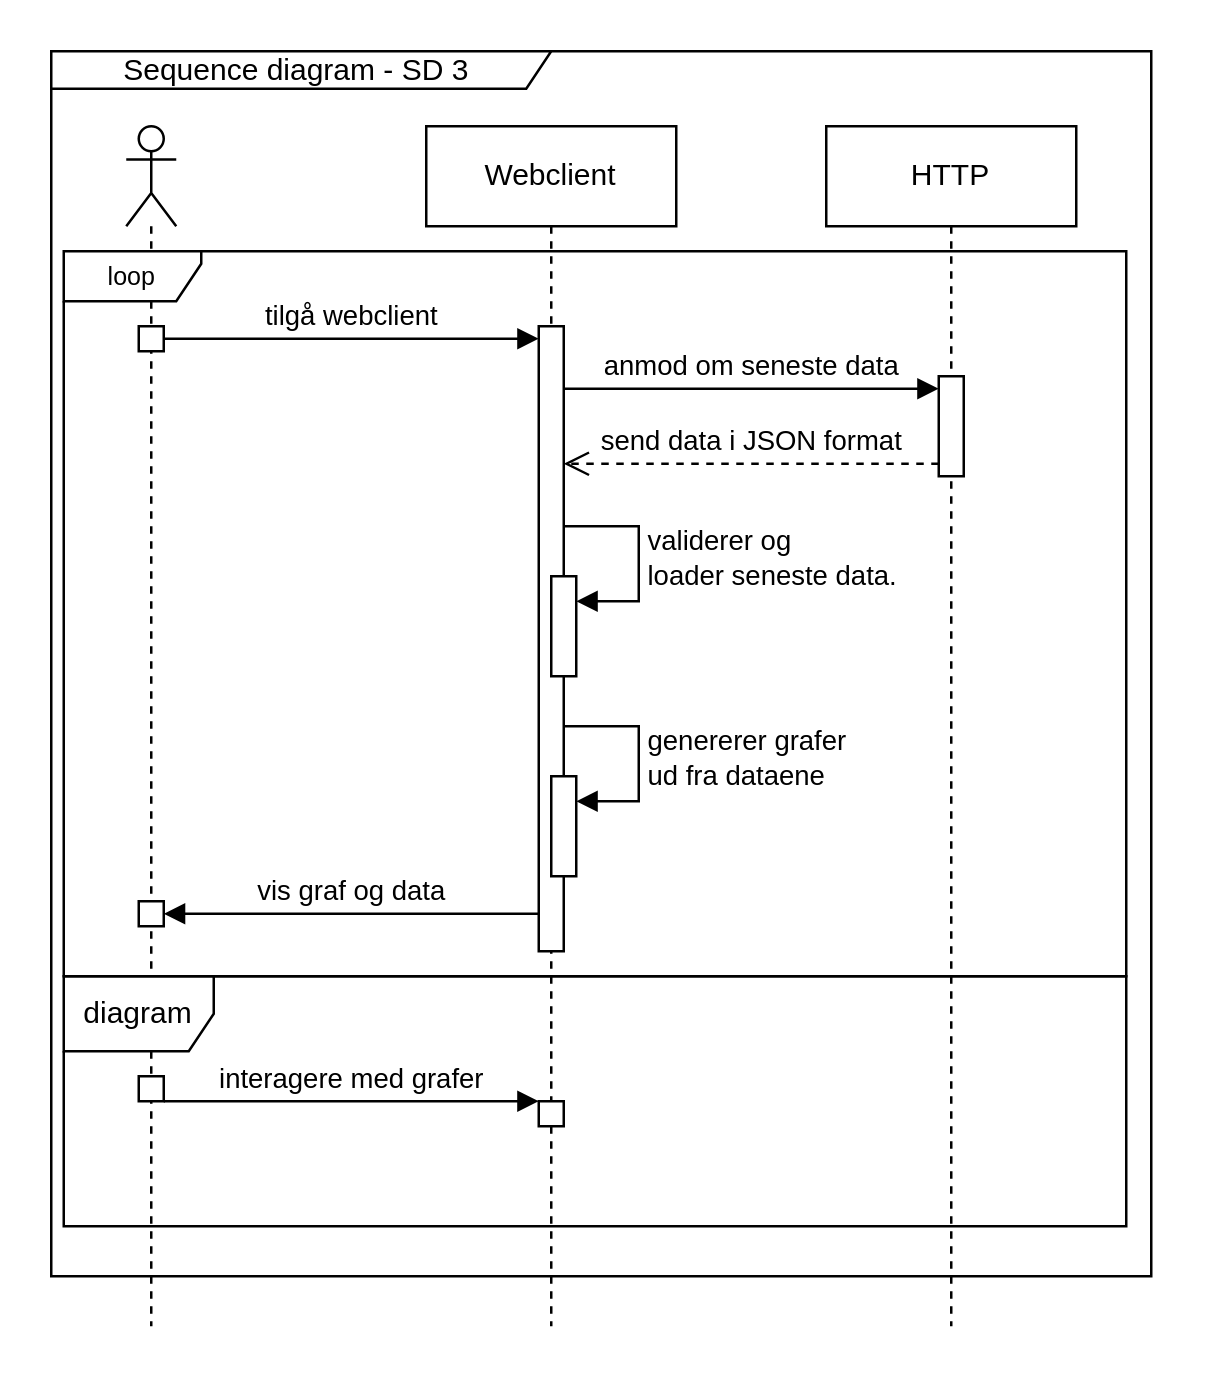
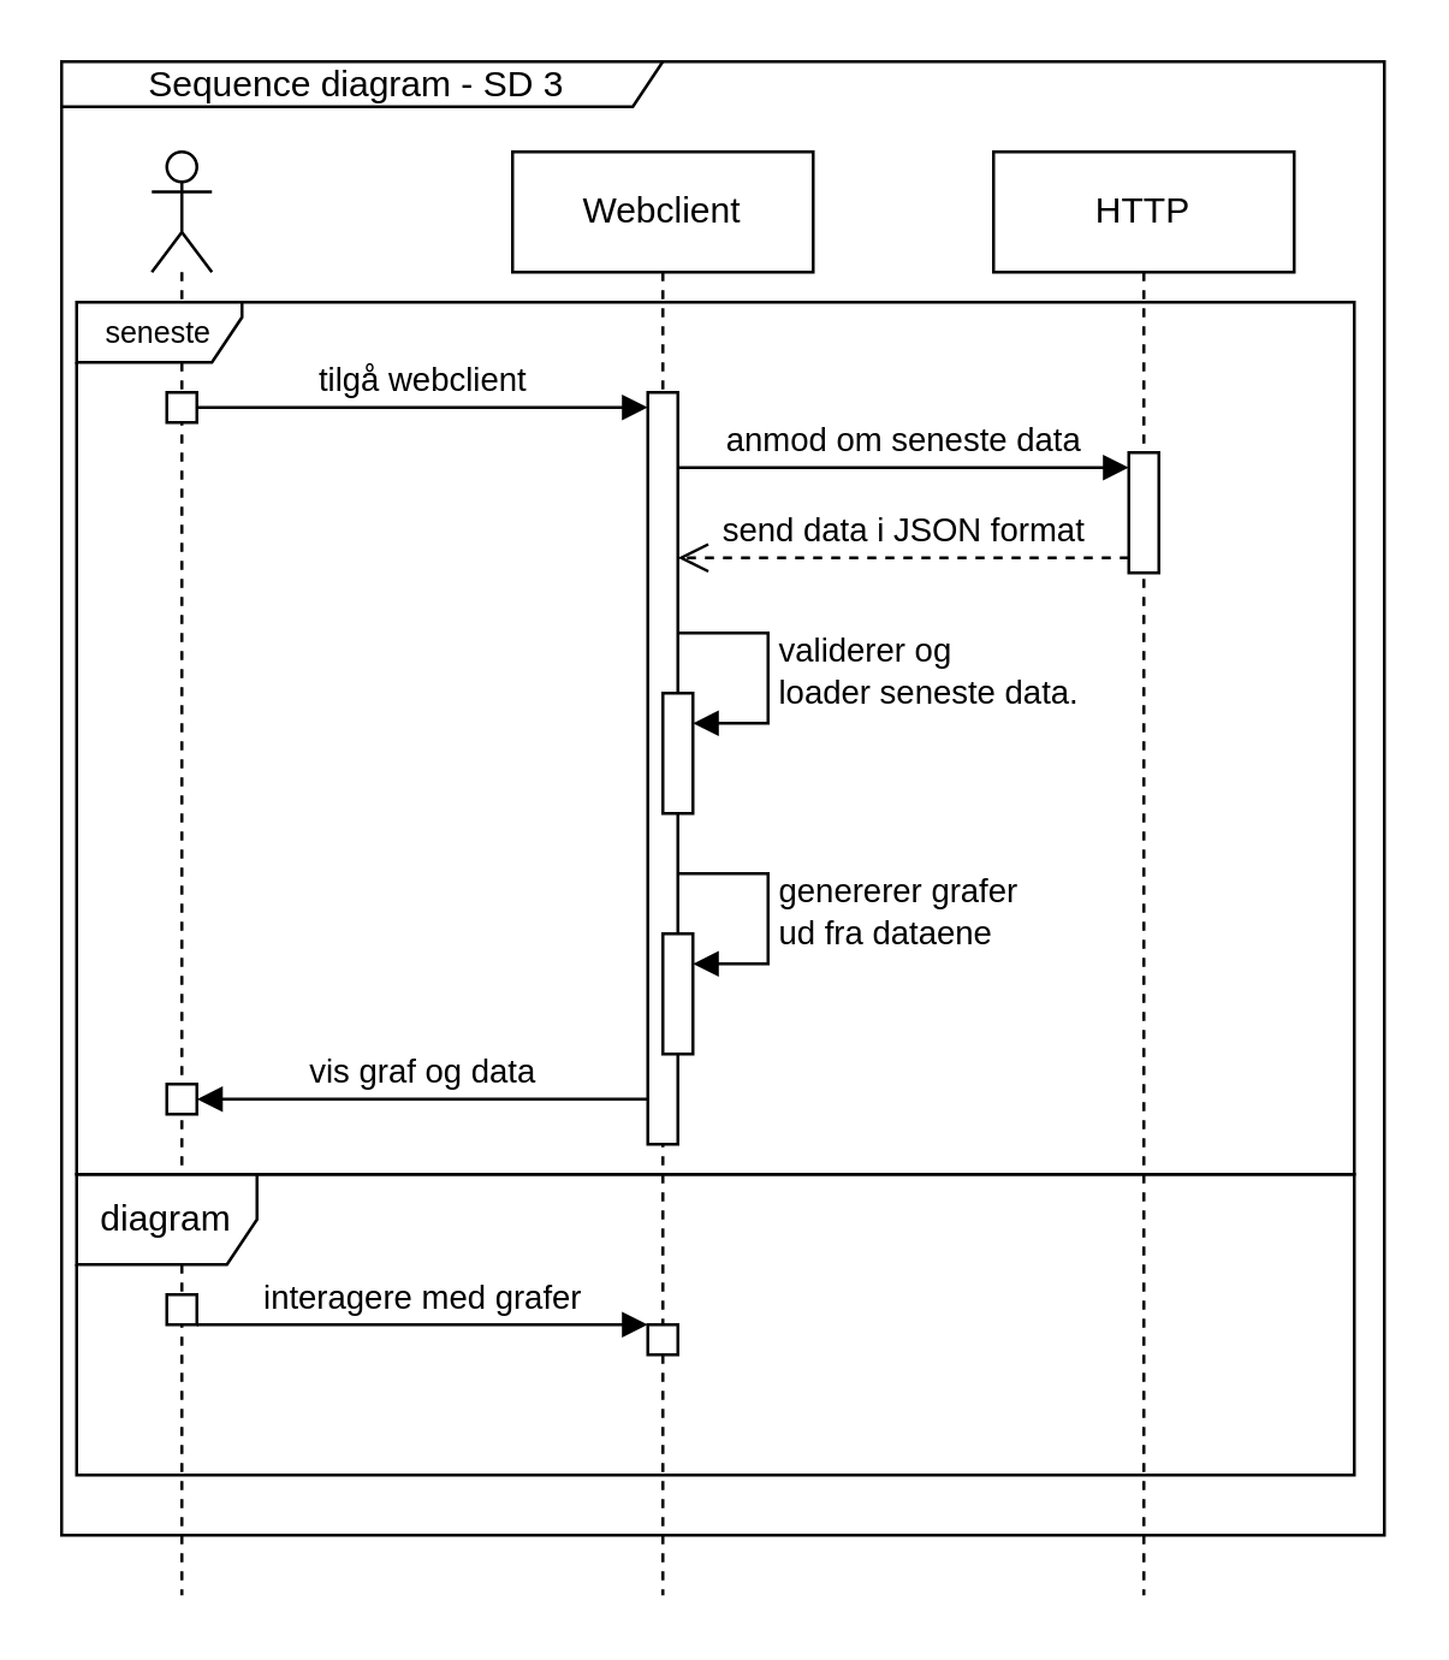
- <mxCell id="22" value="&lt;font style=&quot;font-size: 10px;&quot;&gt;loop&lt;/font&gt;" style="shape=umlFrame;whiteSpace=wrap;html=1;pointerEvents=0;width=55;height=20;" vertex="1" parent="1"><mxGeometry x="25" y="100" width="425" height="290" as="geometry" /></mxCell>
+ <mxCell id="22" value="&lt;font style=&quot;font-size: 10px;&quot;&gt;seneste&lt;/font&gt;" style="shape=umlFrame;whiteSpace=wrap;html=1;pointerEvents=0;width=55;height=20;" vertex="1" parent="1"><mxGeometry x="25" y="100" width="425" height="290" as="geometry" /></mxCell>
